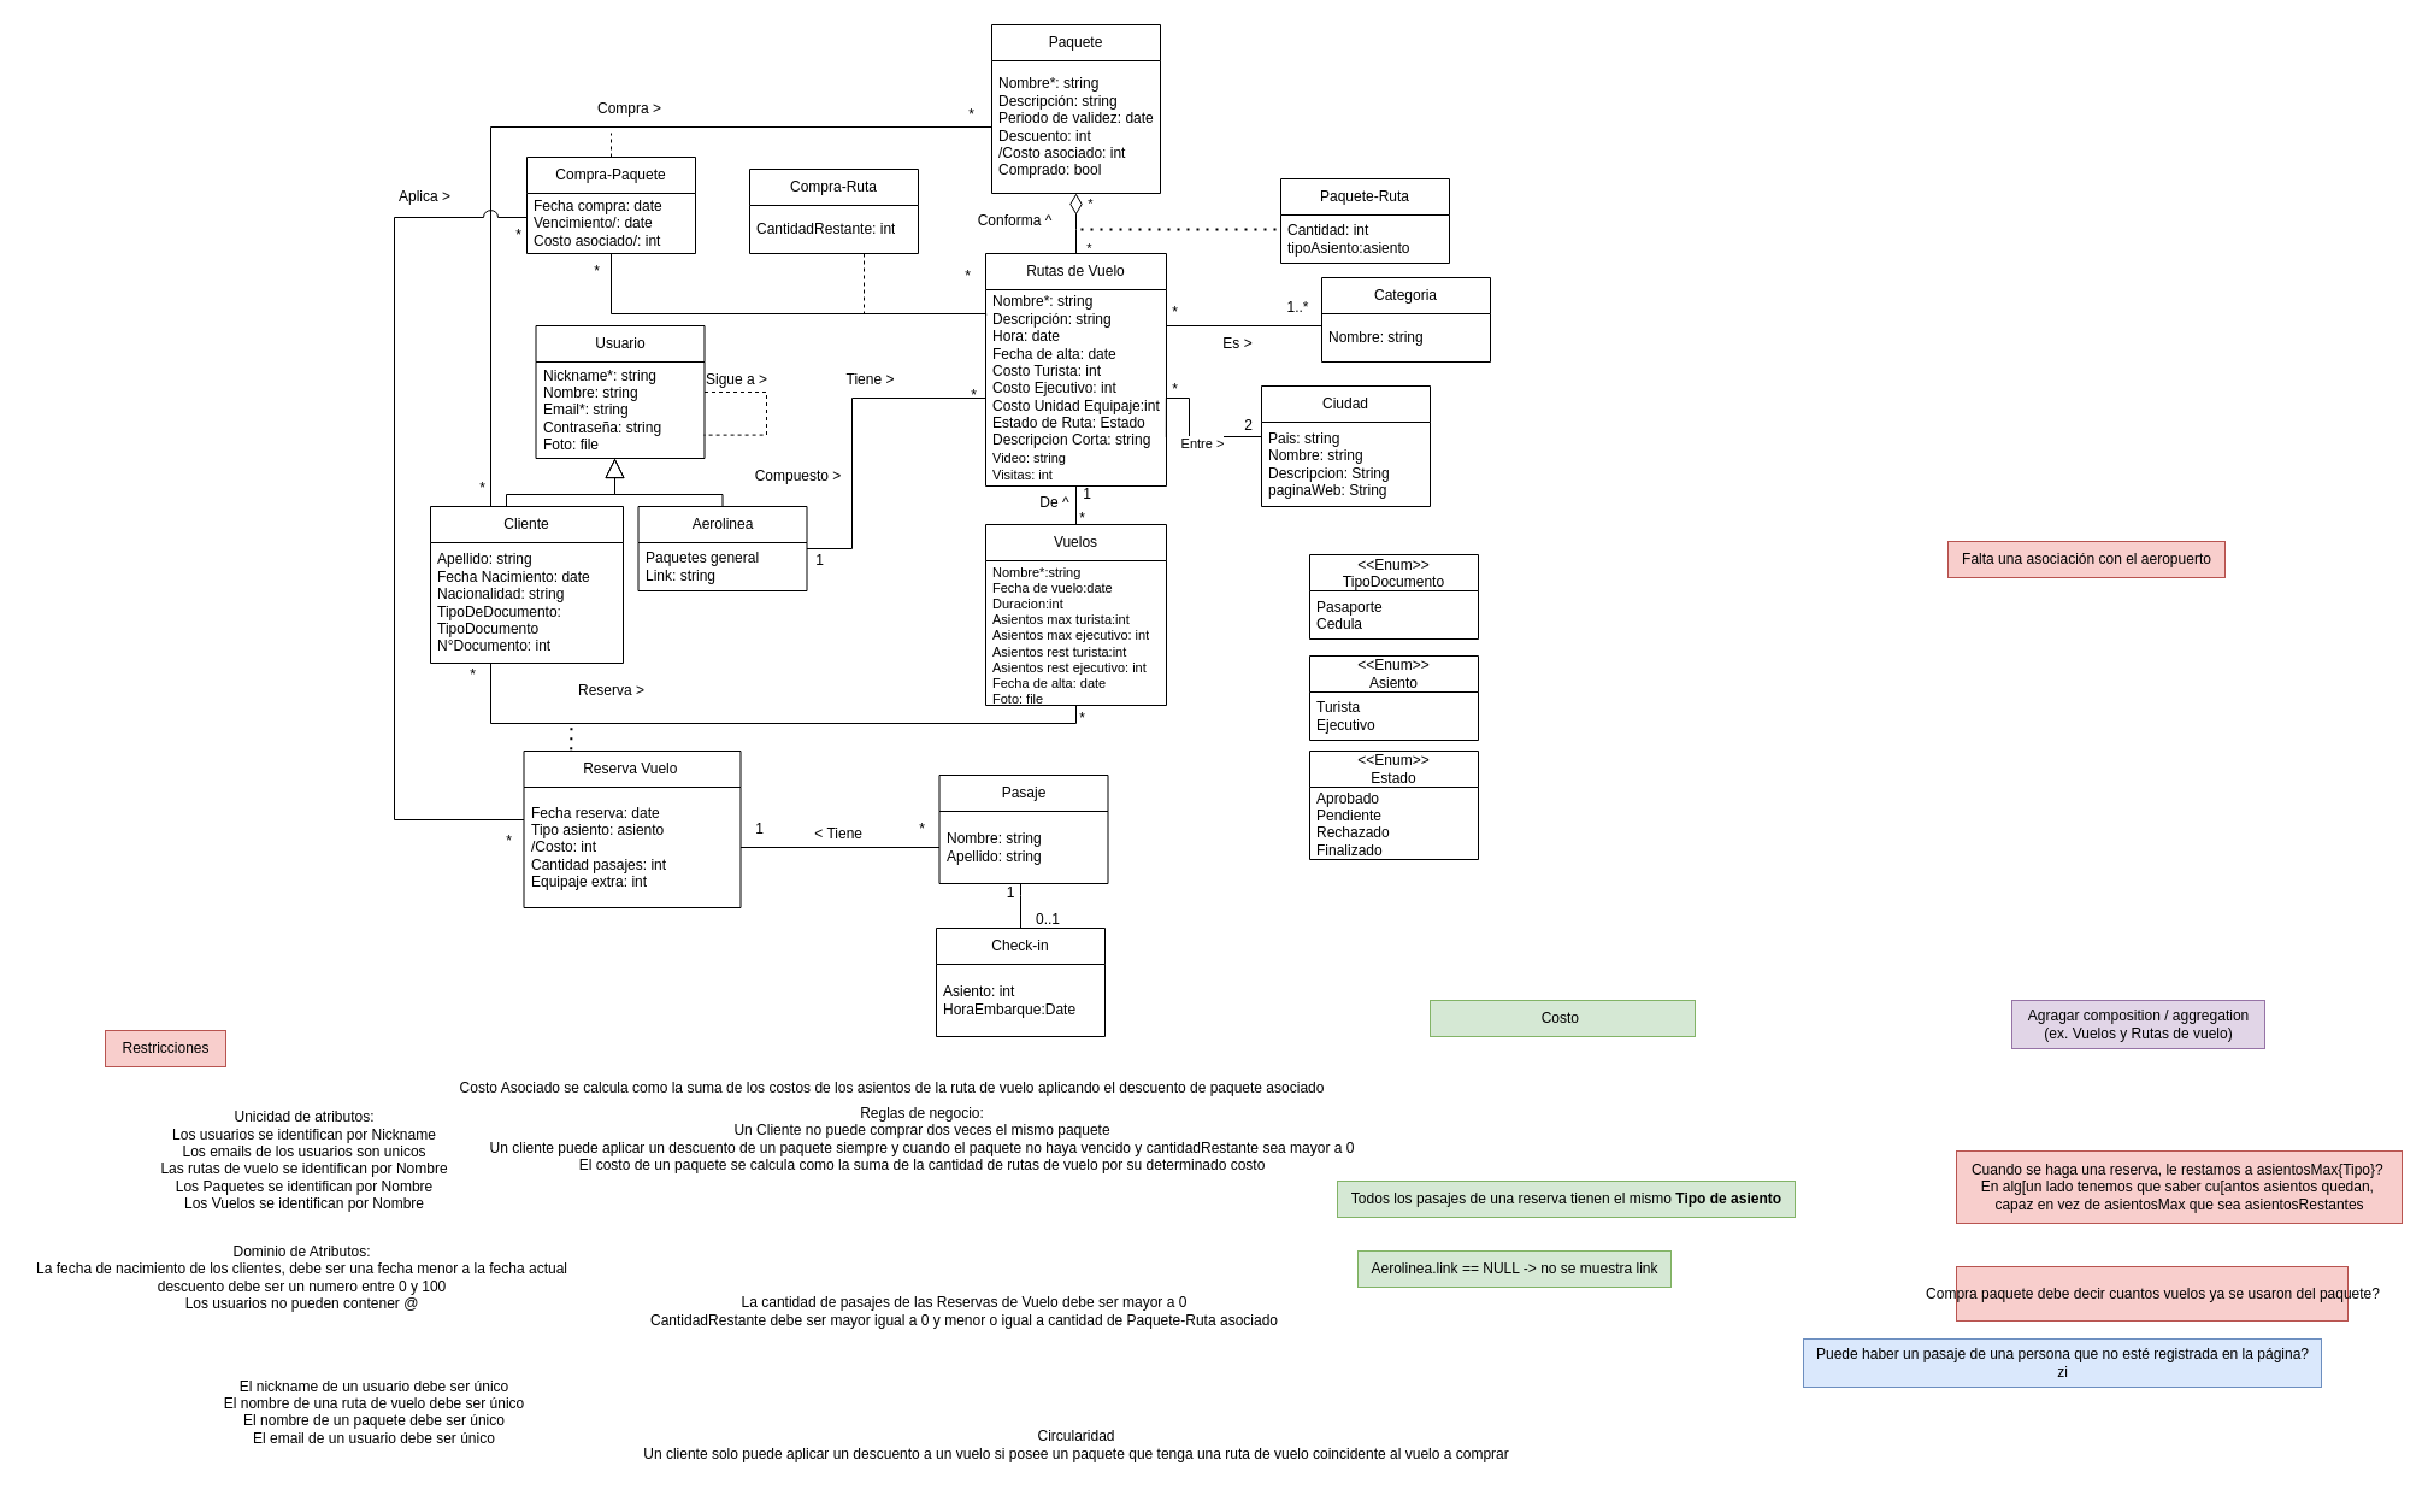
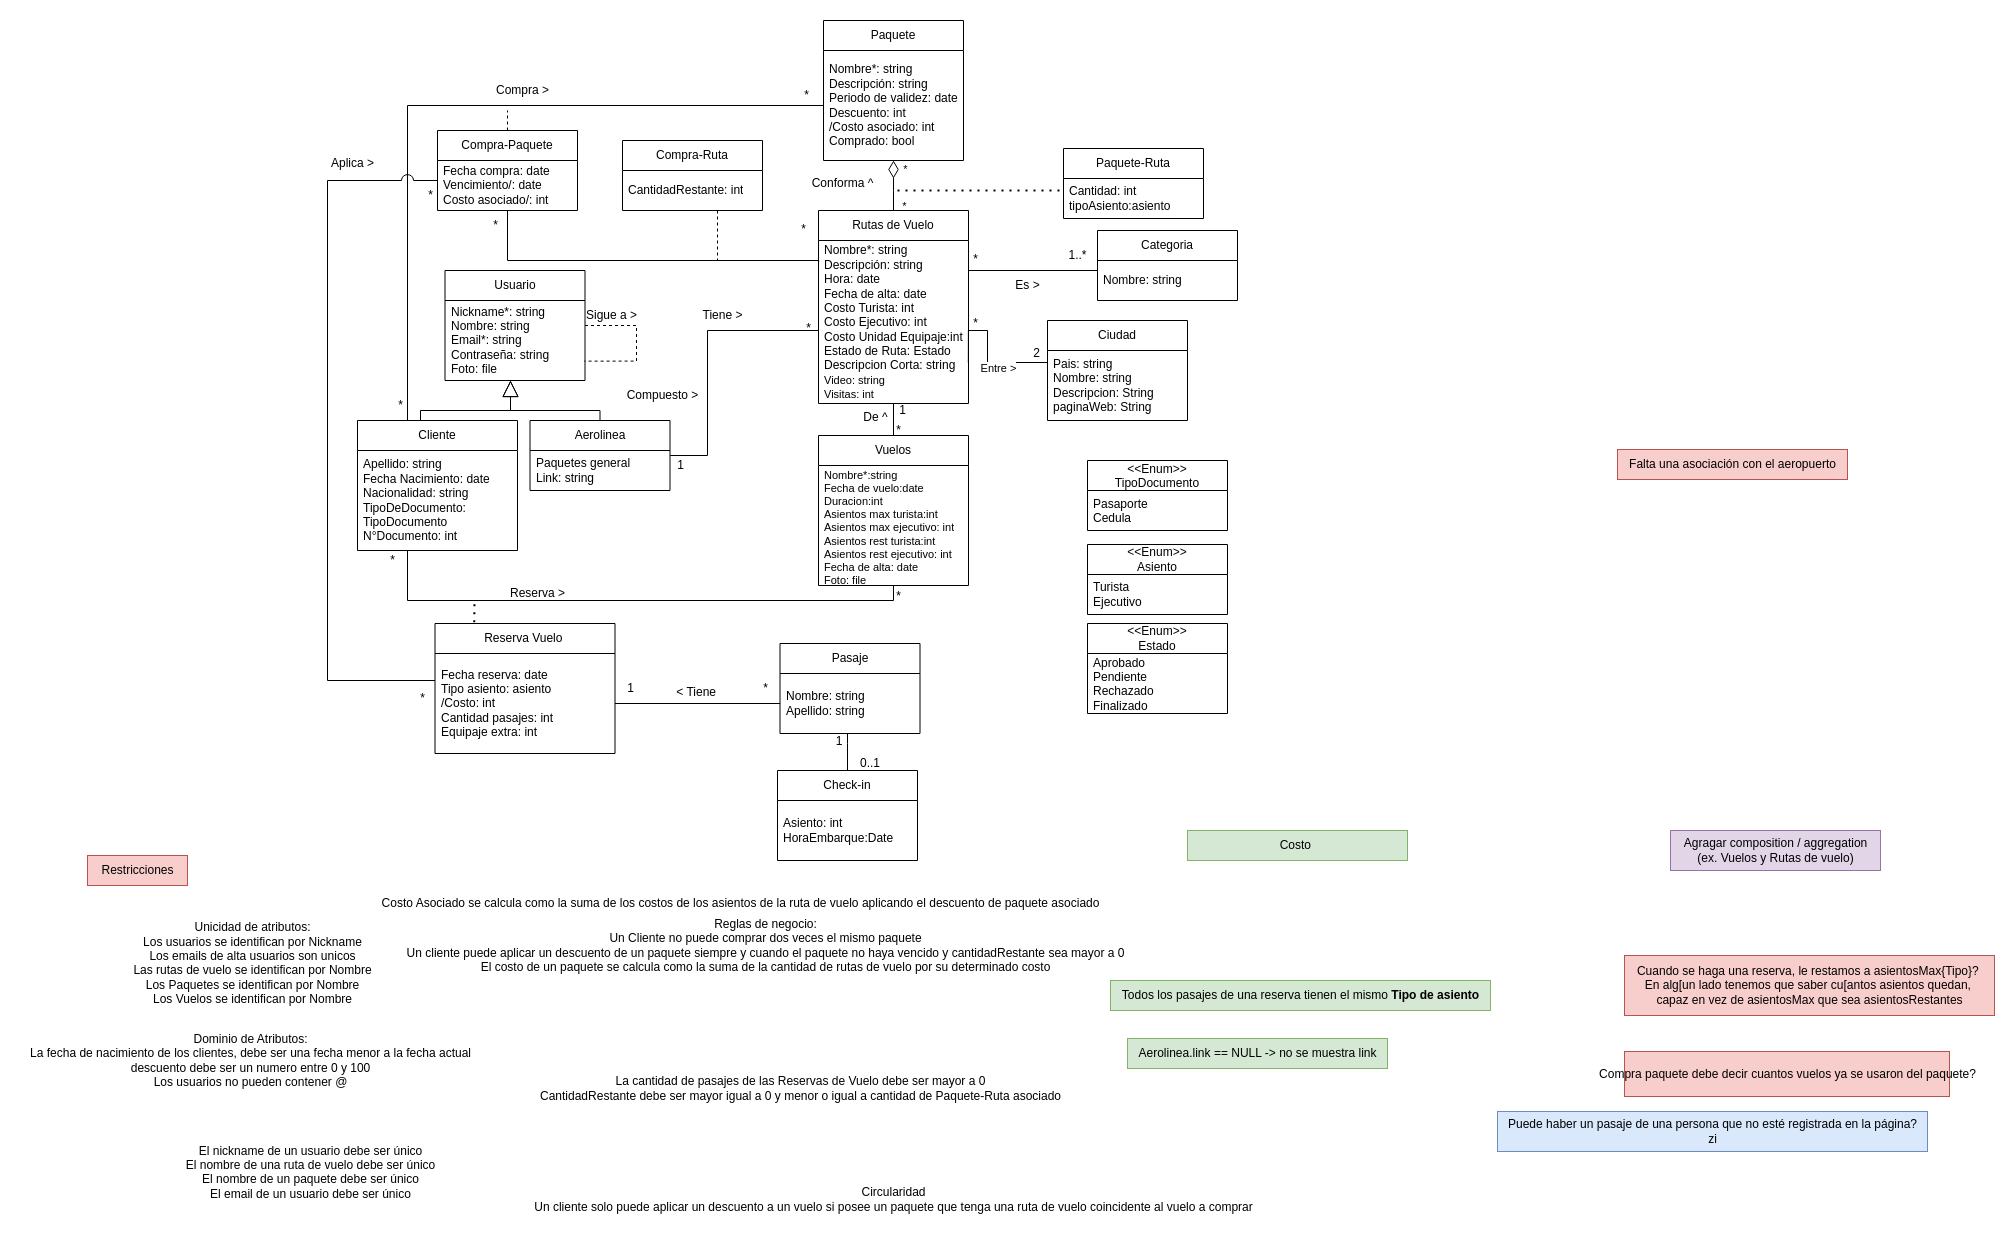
- <mxCell id="41" value="Reserva&lt;span style=&quot;background-color: initial;&quot;&gt;&amp;nbsp;&amp;gt;&lt;/span&gt;&lt;div&gt;&lt;div&gt;&lt;br&gt;&lt;/div&gt;&lt;/div&gt;" style="text;html=1;align=center;verticalAlign=middle;resizable=0;points=[];autosize=1;strokeColor=none;fillColor=none;" vertex="1" parent="1"><mxGeometry x="467" y="560" width="80" height="40" as="geometry" /></mxCell>
+ <mxCell id="41" value="Reserva&lt;span style=&quot;background-color: initial;&quot;&gt;&amp;nbsp;&amp;gt;&lt;/span&gt;&lt;div&gt;&lt;div&gt;&lt;br&gt;&lt;/div&gt;&lt;/div&gt;" style="text;html=1;align=center;verticalAlign=middle;resizable=0;points=[];autosize=1;strokeColor=none;fillColor=none;" vertex="1" parent="1"><mxGeometry x="497" y="580" width="80" height="40" as="geometry" /></mxCell>
- <mxCell id="87" value="&lt;div&gt;Unicidad de atributos:&lt;/div&gt;Los usuarios se identifican por Nicknam&lt;span style=&quot;background-color: initial;&quot;&gt;e&lt;/span&gt;&lt;div&gt;Los emails de los usuarios son unicos&lt;br&gt;&lt;div&gt;&lt;span style=&quot;background-color: initial;&quot;&gt;Las rutas de vuelo se identifican por Nombre&lt;/span&gt;&lt;/div&gt;&lt;div&gt;&lt;span style=&quot;background-color: initial;&quot;&gt;Los Paquetes se identifican por Nombre&lt;/span&gt;&lt;/div&gt;&lt;div&gt;&lt;span style=&quot;background-color: initial;&quot;&gt;Los Vuelos se identifican por Nombre&lt;/span&gt;&lt;/div&gt;&lt;div&gt;&lt;br&gt;&lt;/div&gt;&lt;/div&gt;" style="text;html=1;align=center;verticalAlign=middle;resizable=0;points=[];autosize=1;strokeColor=none;fillColor=none;" vertex="1" parent="1"><mxGeometry x="122" y="915" width="260" height="110" as="geometry" /></mxCell>
+ <mxCell id="87" value="&lt;div&gt;Unicidad de atributos:&lt;/div&gt;Los usuarios se identifican por Nicknam&lt;span style=&quot;background-color: initial;&quot;&gt;e&lt;/span&gt;&lt;div&gt;Los emails de alta usuarios son unicos&lt;br&gt;&lt;div&gt;&lt;span style=&quot;background-color: initial;&quot;&gt;Las rutas de vuelo se identifican por Nombre&lt;/span&gt;&lt;/div&gt;&lt;div&gt;&lt;span style=&quot;background-color: initial;&quot;&gt;Los Paquetes se identifican por Nombre&lt;/span&gt;&lt;/div&gt;&lt;div&gt;&lt;span style=&quot;background-color: initial;&quot;&gt;Los Vuelos se identifican por Nombre&lt;/span&gt;&lt;/div&gt;&lt;div&gt;&lt;br&gt;&lt;/div&gt;&lt;/div&gt;" style="text;html=1;align=center;verticalAlign=middle;resizable=0;points=[];autosize=1;strokeColor=none;fillColor=none;" vertex="1" parent="1"><mxGeometry x="122" y="915" width="260" height="110" as="geometry" /></mxCell>
